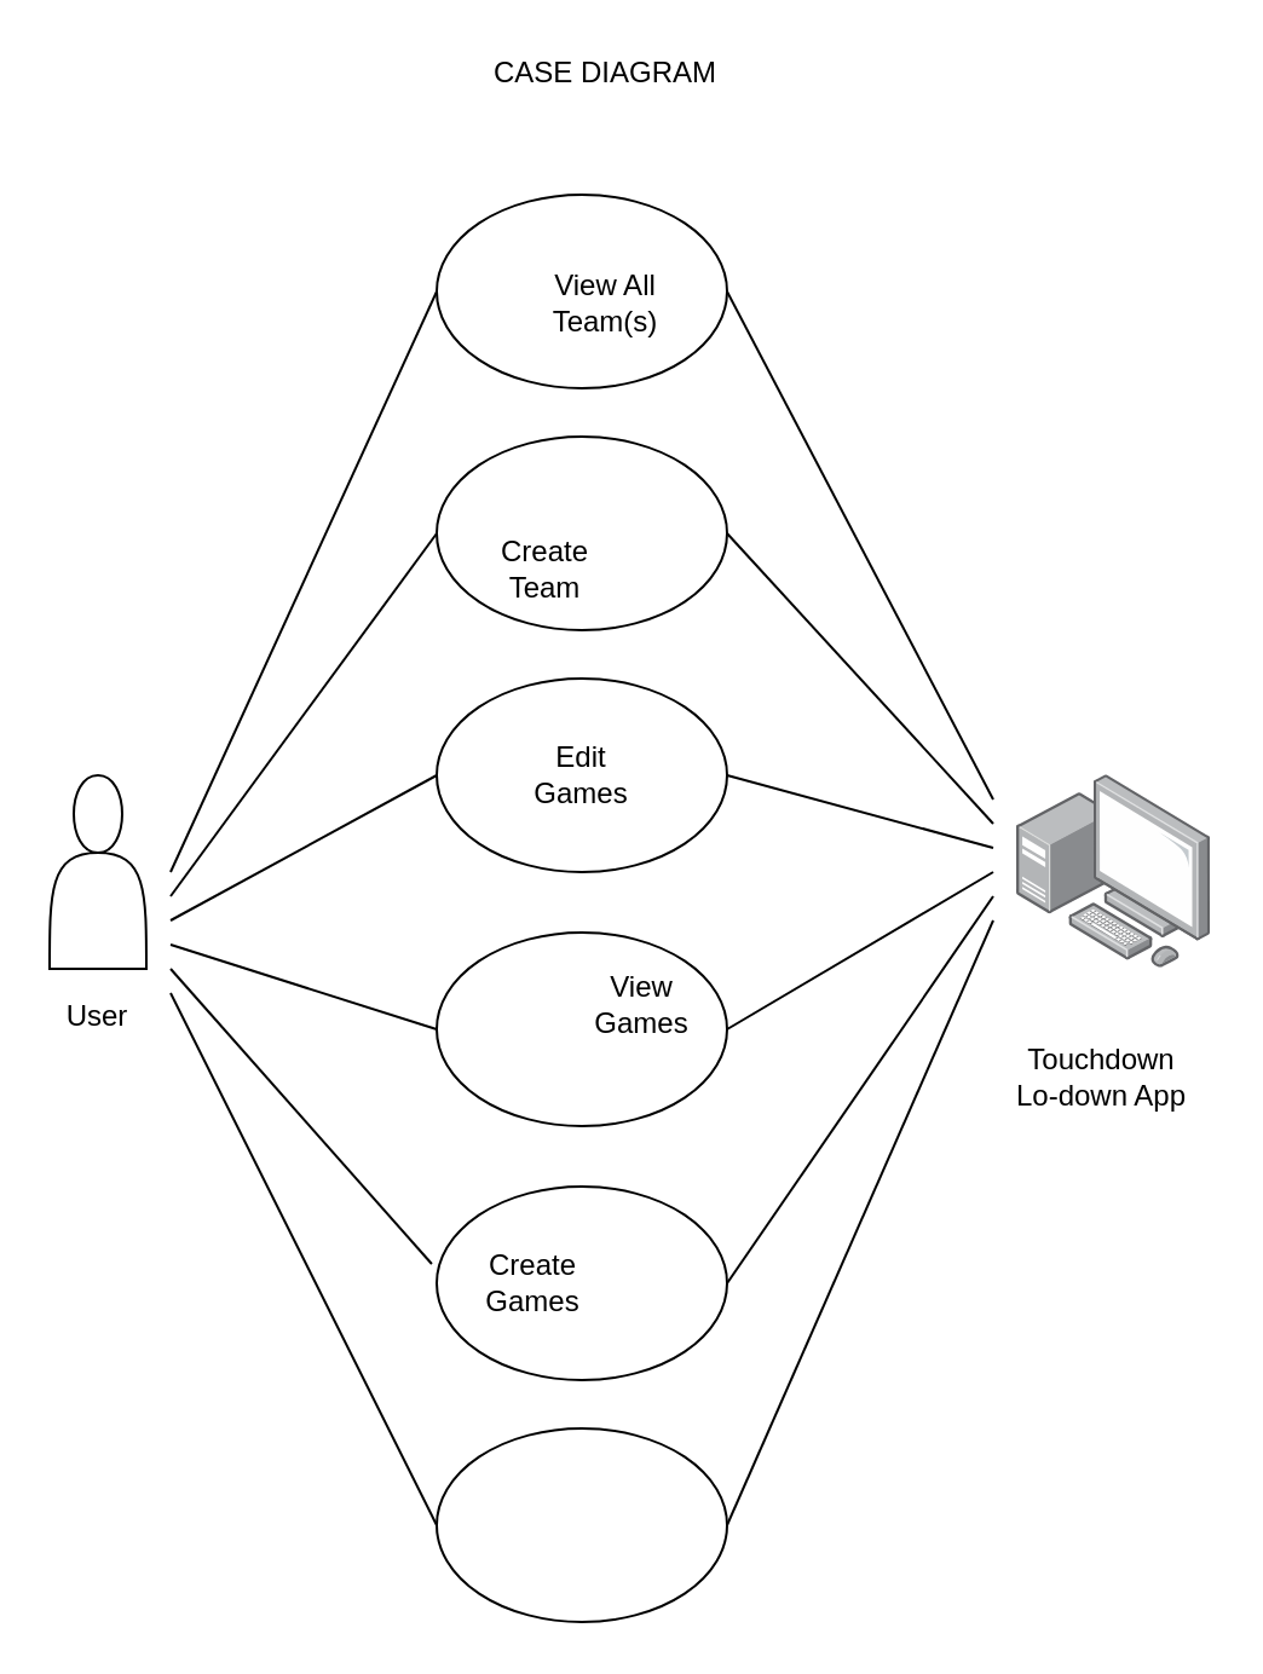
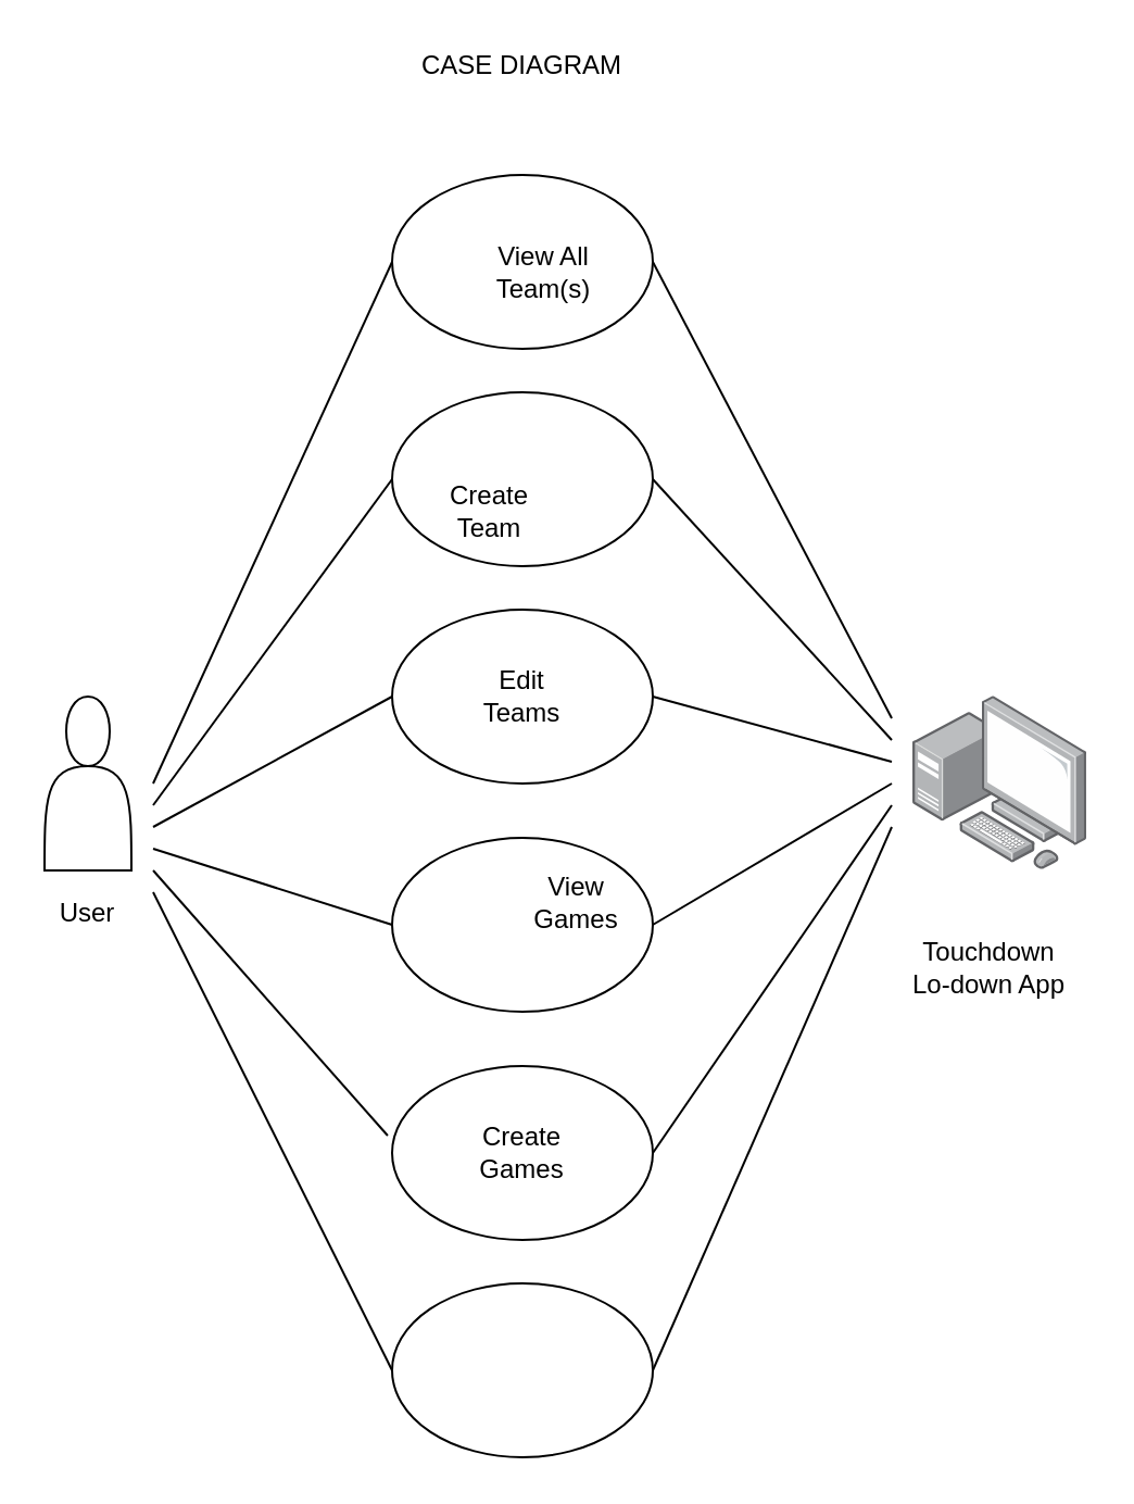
- <mxCell id="29" value="CASE DIAGRAM" style="text;html=1;strokeColor=none;fillColor=none;align=center;verticalAlign=middle;whiteSpace=wrap;rounded=0;" vertex="1" parent="1"><mxGeometry x="185" y="20" width="130" height="20" as="geometry" /></mxCell>
+ <mxCell id="29" value="CASE DIAGRAM" style="text;html=1;strokeColor=none;fillColor=none;align=center;verticalAlign=middle;whiteSpace=wrap;rounded=0;" vertex="1" parent="1"><mxGeometry x="175" y="20" width="130" height="20" as="geometry" /></mxCell>
- <mxCell id="12" value="Edit Games" style="text;html=1;strokeColor=none;fillColor=none;align=center;verticalAlign=middle;whiteSpace=wrap;rounded=0;" vertex="1" parent="1"><mxGeometry x="220" y="310" width="40" height="20" as="geometry" /></mxCell>
+ <mxCell id="12" value="Edit Teams" style="text;html=1;strokeColor=none;fillColor=none;align=center;verticalAlign=middle;whiteSpace=wrap;rounded=0;" vertex="1" parent="1"><mxGeometry x="220" y="310" width="40" height="20" as="geometry" /></mxCell>
- <mxCell id="3" value="Create Games" style="text;html=1;strokeColor=none;fillColor=none;align=center;verticalAlign=middle;whiteSpace=wrap;rounded=0;" vertex="1" parent="1"><mxGeometry x="200" y="520" width="40" height="20" as="geometry" /></mxCell>
+ <mxCell id="3" value="Create Games" style="text;html=1;strokeColor=none;fillColor=none;align=center;verticalAlign=middle;whiteSpace=wrap;rounded=0;" vertex="1" parent="1"><mxGeometry x="220" y="520" width="40" height="20" as="geometry" /></mxCell>
